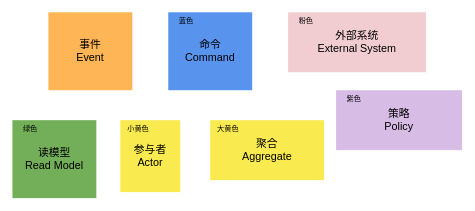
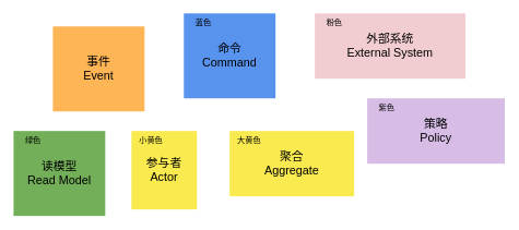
- <mxCell id="2" value="事件&lt;br style=&quot;font-size: 18px;&quot;&gt;Event" style="rounded=0;whiteSpace=wrap;html=1;fontSize=18;fillColor=#FDB556;strokeColor=none;fontColor=#000000;movable=1;resizable=1;rotatable=1;deletable=1;editable=1;connectable=1;" vertex="1" parent="1"><mxGeometry x="80" y="20" width="140" height="130" as="geometry" /></mxCell>
+ <mxCell id="2" value="事件&lt;br style=&quot;font-size: 18px;&quot;&gt;Event" style="rounded=0;whiteSpace=wrap;html=1;fontSize=18;fillColor=#FDB556;strokeColor=none;fontColor=#000000;movable=1;resizable=1;rotatable=1;deletable=1;editable=1;connectable=1;" vertex="1" parent="1"><mxGeometry x="80" y="40" width="140" height="130" as="geometry" /></mxCell>
